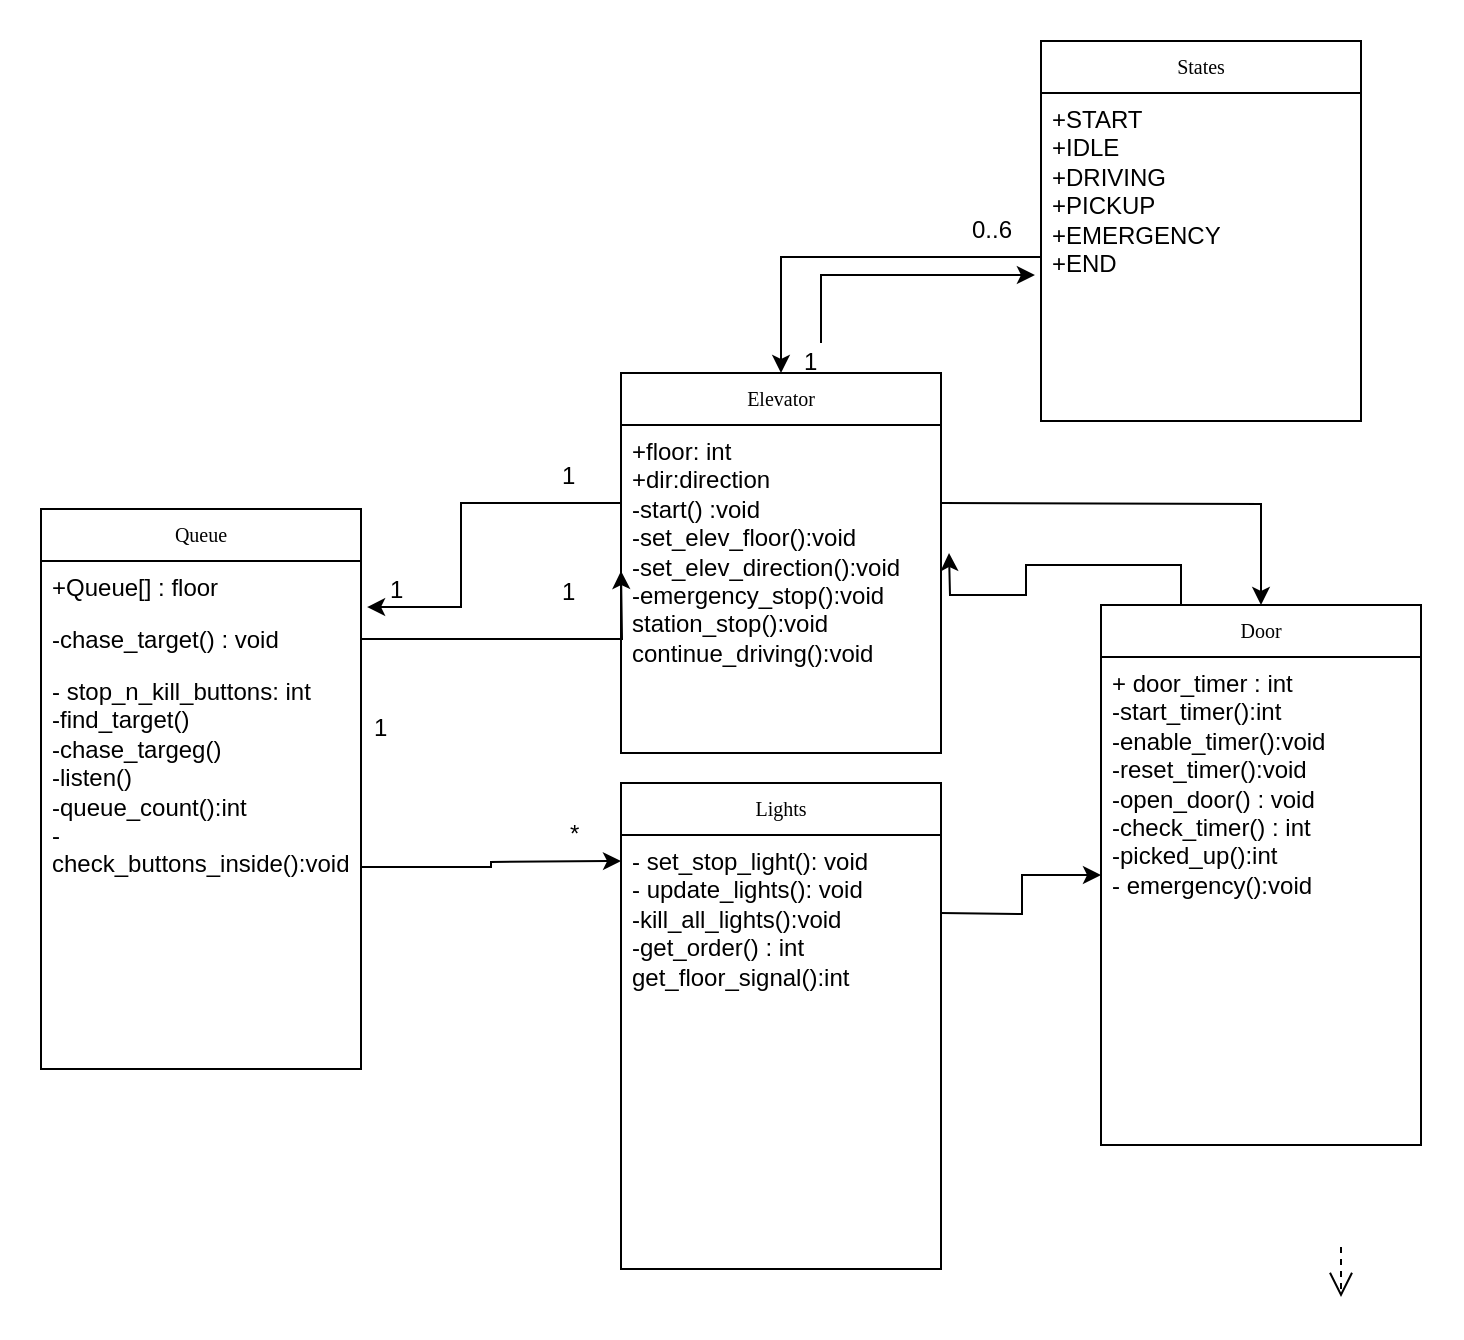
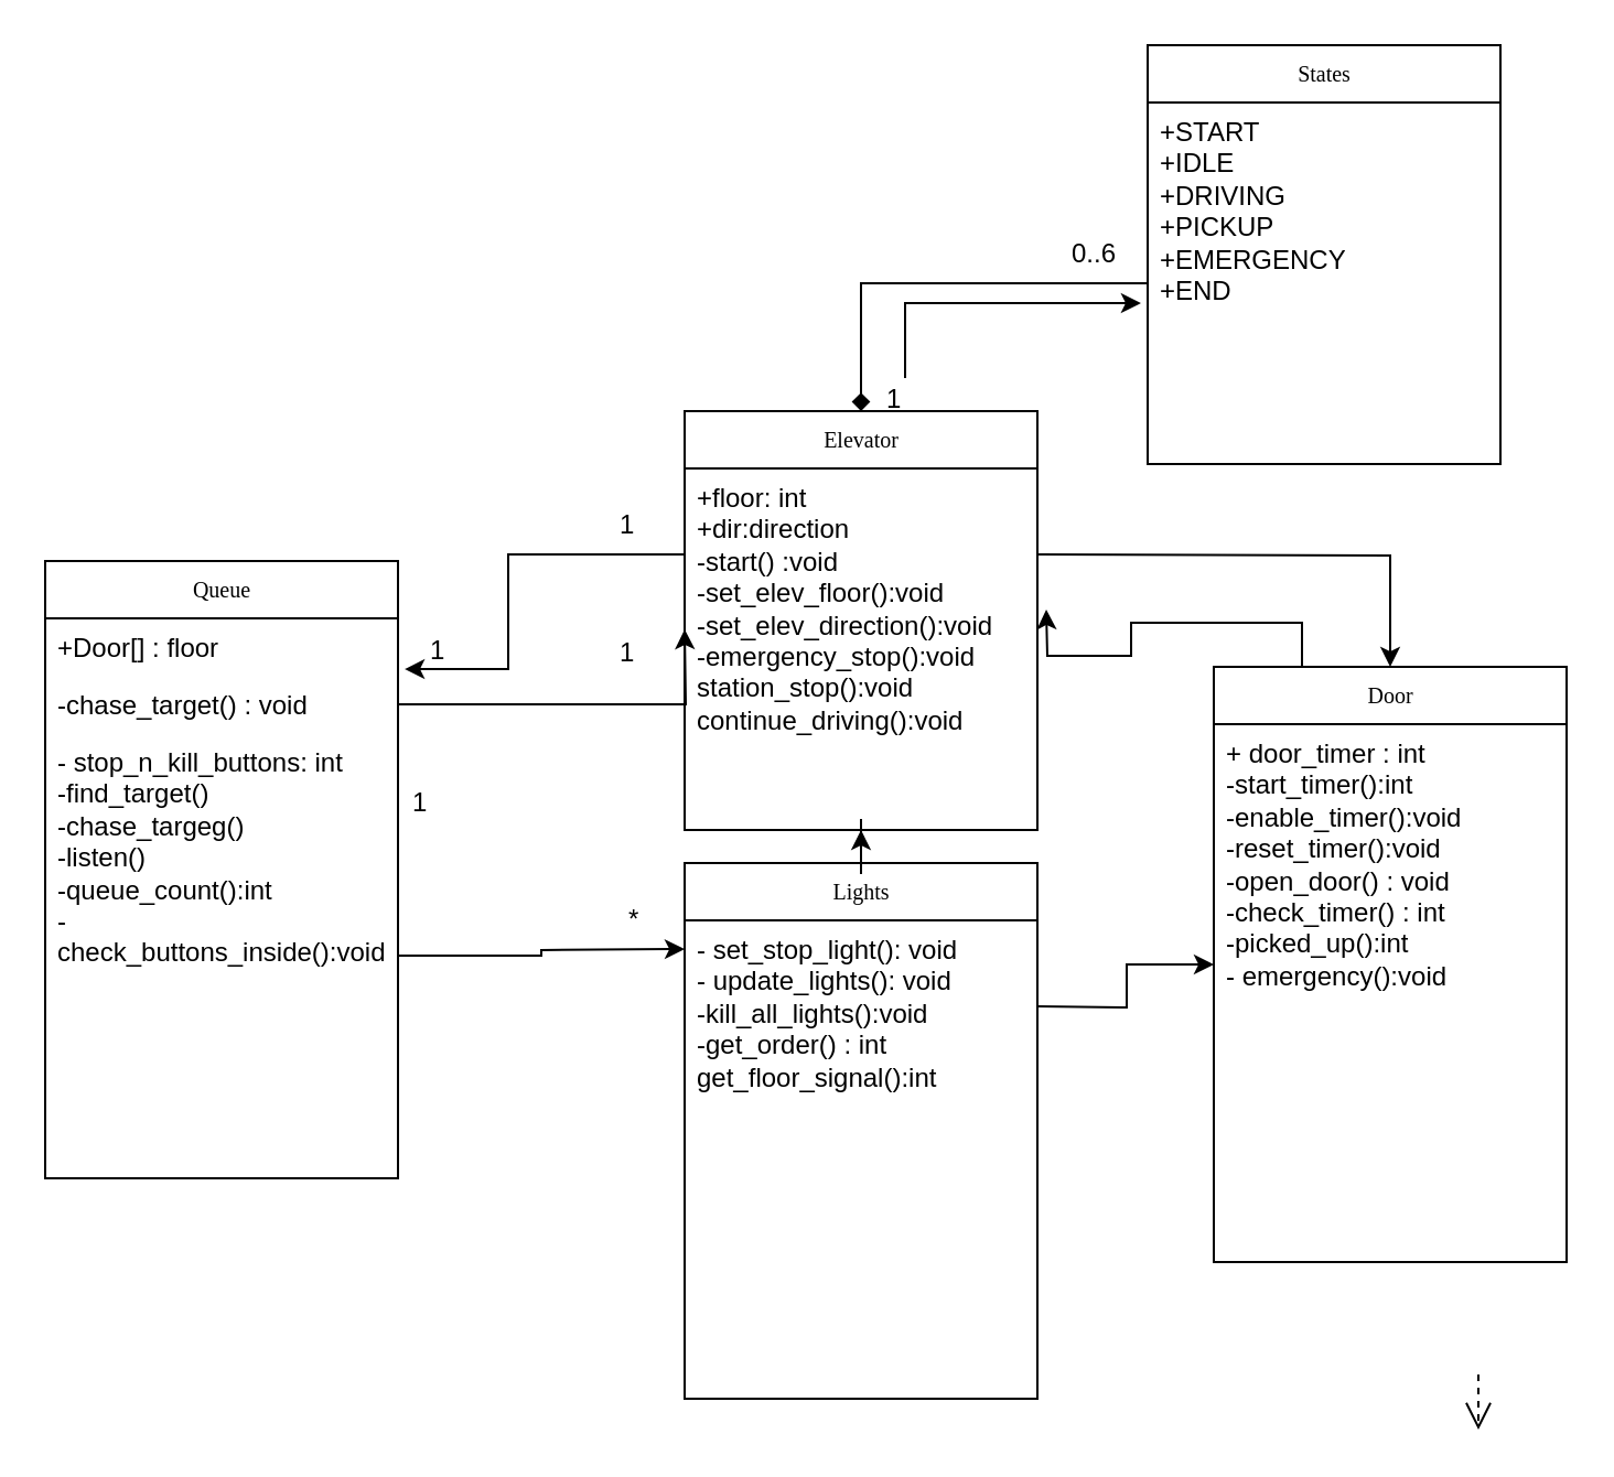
- <mxCell id="27" style="edgeStyle=orthogonalEdgeStyle;rounded=0;orthogonalLoop=1;jettySize=auto;html=1;entryX=0.5;entryY=0;entryDx=0;entryDy=0;" edge="1" parent="1" source="26" target="2"><mxGeometry relative="1" as="geometry" /></mxCell>
+ <mxCell id="27" style="edgeStyle=orthogonalEdgeStyle;rounded=0;orthogonalLoop=1;jettySize=auto;html=1;entryX=0.5;entryY=0;entryDx=0;entryDy=0;endArrow=diamond;" edge="1" parent="1" source="26" target="2"><mxGeometry relative="1" as="geometry" /></mxCell>
- <mxCell id="13" value="+Queue[] : floor" style="text;html=1;strokeColor=none;fillColor=none;align=left;verticalAlign=top;spacingLeft=4;spacingRight=4;whiteSpace=wrap;overflow=hidden;rotatable=0;points=[[0,0.5],[1,0.5]];portConstraint=eastwest;" vertex="1" parent="12"><mxGeometry y="26" width="160" height="26" as="geometry" /></mxCell>
+ <mxCell id="13" value="+Door[] : floor" style="text;html=1;strokeColor=none;fillColor=none;align=left;verticalAlign=top;spacingLeft=4;spacingRight=4;whiteSpace=wrap;overflow=hidden;rotatable=0;points=[[0,0.5],[1,0.5]];portConstraint=eastwest;" vertex="1" parent="12"><mxGeometry y="26" width="160" height="26" as="geometry" /></mxCell>
+ <mxCell id="4" style="edgeStyle=orthogonalEdgeStyle;rounded=0;orthogonalLoop=1;jettySize=auto;html=1;entryX=0.5;entryY=1;entryDx=0;entryDy=0;" edge="1" parent="1" source="5" target="2"><mxGeometry relative="1" as="geometry" /></mxCell>
